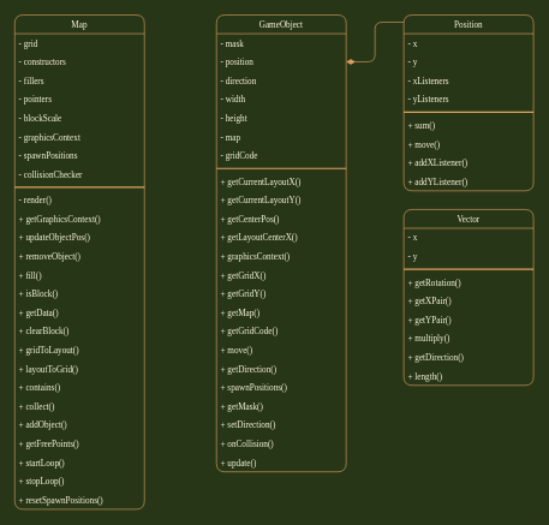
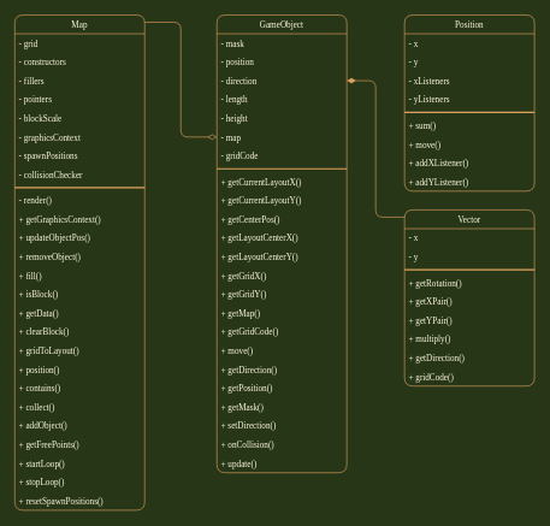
- <mxCell id="66" style="edgeStyle=orthogonalEdgeStyle;curved=0;rounded=1;sketch=0;orthogonalLoop=1;jettySize=auto;html=1;entryX=1;entryY=0.5;entryDx=0;entryDy=0;fontColor=#FEFAE0;endArrow=diamondThin;endFill=1;startSize=10;endSize=10;strokeColor=#DDA15E;fillColor=#BC6C25;" edge="1" parent="1" source="67" target="32"><mxGeometry relative="1" as="geometry"><Array as="points"><mxPoint x="520" y="30" /><mxPoint x="520" y="85" /></Array></mxGeometry></mxCell>
+ <mxCell id="2" style="edgeStyle=orthogonalEdgeStyle;curved=0;rounded=1;sketch=0;orthogonalLoop=1;jettySize=auto;html=1;entryX=0;entryY=0.5;entryDx=0;entryDy=0;fontColor=#FEFAE0;strokeColor=#DDA15E;fillColor=#BC6C25;endArrow=diamondThin;endFill=0;endSize=10;startSize=10;" edge="1" parent="1" source="3" target="36"><mxGeometry relative="1" as="geometry"><Array as="points"><mxPoint x="250" y="30" /><mxPoint x="250" y="189" /></Array></mxGeometry></mxCell>
- <mxCell id="34" value="- width" style="text;strokeColor=none;fillColor=none;align=left;verticalAlign=top;spacingLeft=4;spacingRight=4;overflow=hidden;rotatable=0;points=[[0,0.5],[1,0.5]];portConstraint=eastwest;fontColor=#FEFAE0;fontFamily=Lucida Console;rounded=1;" parent="30" vertex="1"><mxGeometry y="104" width="180" height="26" as="geometry" /></mxCell>
+ <mxCell id="34" value="- length" style="text;strokeColor=none;fillColor=none;align=left;verticalAlign=top;spacingLeft=4;spacingRight=4;overflow=hidden;rotatable=0;points=[[0,0.5],[1,0.5]];portConstraint=eastwest;fontColor=#FEFAE0;fontFamily=Lucida Console;rounded=1;" parent="30" vertex="1"><mxGeometry y="104" width="180" height="26" as="geometry" /></mxCell>
+ <mxCell id="55" style="edgeStyle=orthogonalEdgeStyle;curved=0;rounded=1;sketch=0;orthogonalLoop=1;jettySize=auto;html=1;entryX=1;entryY=0.5;entryDx=0;entryDy=0;fontColor=#FEFAE0;endArrow=diamondThin;endFill=1;startSize=10;endSize=10;strokeColor=#DDA15E;fillColor=#BC6C25;" edge="1" parent="1" source="56" target="33"><mxGeometry relative="1" as="geometry"><Array as="points"><mxPoint x="520" y="300" /><mxPoint x="520" y="111" /></Array></mxGeometry></mxCell>
- <mxCell id="43" value="+ graphicsContext()" style="text;strokeColor=none;fillColor=none;align=left;verticalAlign=top;spacingLeft=4;spacingRight=4;overflow=hidden;rotatable=0;points=[[0,0.5],[1,0.5]];portConstraint=eastwest;fontColor=#FEFAE0;fontFamily=Lucida Console;rounded=1;" parent="30" vertex="1"><mxGeometry y="322" width="180" height="26" as="geometry" /></mxCell>
+ <mxCell id="43" value="+ getLayoutCenterY()" style="text;strokeColor=none;fillColor=none;align=left;verticalAlign=top;spacingLeft=4;spacingRight=4;overflow=hidden;rotatable=0;points=[[0,0.5],[1,0.5]];portConstraint=eastwest;fontColor=#FEFAE0;fontFamily=Lucida Console;rounded=1;" parent="30" vertex="1"><mxGeometry y="322" width="180" height="26" as="geometry" /></mxCell>
- <mxCell id="22" value="+ layoutToGrid()" style="text;strokeColor=none;fillColor=none;align=left;verticalAlign=top;spacingLeft=4;spacingRight=4;overflow=hidden;rotatable=0;points=[[0,0.5],[1,0.5]];portConstraint=eastwest;fontColor=#FEFAE0;fontFamily=Lucida Console;rounded=1;" parent="3" vertex="1"><mxGeometry y="478" width="180" height="26" as="geometry" /></mxCell>
+ <mxCell id="22" value="+ position()" style="text;strokeColor=none;fillColor=none;align=left;verticalAlign=top;spacingLeft=4;spacingRight=4;overflow=hidden;rotatable=0;points=[[0,0.5],[1,0.5]];portConstraint=eastwest;fontColor=#FEFAE0;fontFamily=Lucida Console;rounded=1;" parent="3" vertex="1"><mxGeometry y="478" width="180" height="26" as="geometry" /></mxCell>
- <mxCell id="65" value="+ length()" style="text;strokeColor=none;fillColor=none;align=left;verticalAlign=top;spacingLeft=4;spacingRight=4;overflow=hidden;rotatable=0;points=[[0,0.5],[1,0.5]];portConstraint=eastwest;fontColor=#FEFAE0;fontFamily=Lucida Console;rounded=1;" parent="56" vertex="1"><mxGeometry y="218" width="180" height="26" as="geometry" /></mxCell>
+ <mxCell id="65" value="+ gridCode()" style="text;strokeColor=none;fillColor=none;align=left;verticalAlign=top;spacingLeft=4;spacingRight=4;overflow=hidden;rotatable=0;points=[[0,0.5],[1,0.5]];portConstraint=eastwest;fontColor=#FEFAE0;fontFamily=Lucida Console;rounded=1;" parent="56" vertex="1"><mxGeometry y="218" width="180" height="26" as="geometry" /></mxCell>
- <mxCell id="50" value="+ spawnPositions()" style="text;strokeColor=none;fillColor=none;align=left;verticalAlign=top;spacingLeft=4;spacingRight=4;overflow=hidden;rotatable=0;points=[[0,0.5],[1,0.5]];portConstraint=eastwest;fontColor=#FEFAE0;fontFamily=Lucida Console;rounded=1;" parent="30" vertex="1"><mxGeometry y="504" width="180" height="26" as="geometry" /></mxCell>
+ <mxCell id="50" value="+ getPosition()" style="text;strokeColor=none;fillColor=none;align=left;verticalAlign=top;spacingLeft=4;spacingRight=4;overflow=hidden;rotatable=0;points=[[0,0.5],[1,0.5]];portConstraint=eastwest;fontColor=#FEFAE0;fontFamily=Lucida Console;rounded=1;" parent="30" vertex="1"><mxGeometry y="504" width="180" height="26" as="geometry" /></mxCell>
